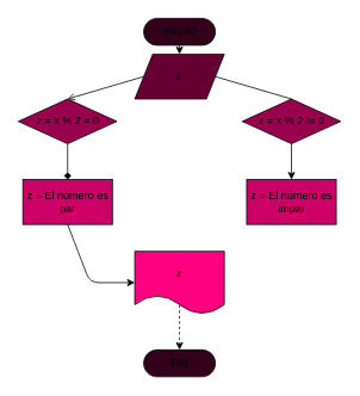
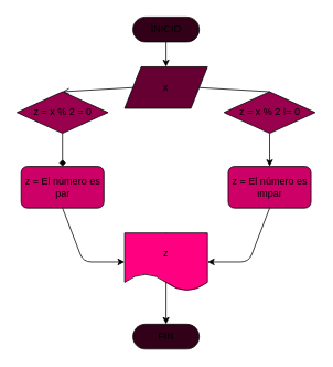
- <mxCell id="4" value="x" style="shape=parallelogram;perimeter=parallelogramPerimeter;whiteSpace=wrap;html=1;dashed=0;fillColor=#660033;" vertex="1" parent="1"><mxGeometry x="150" y="60" width="100" height="50" as="geometry" /></mxCell>
+ <mxCell id="4" value="x" style="shape=parallelogram;perimeter=parallelogramPerimeter;whiteSpace=wrap;html=1;dashed=0;fillColor=#660033;" vertex="1" parent="1"><mxGeometry x="150" y="80" width="100" height="50" as="geometry" /></mxCell>
- <mxCell id="6" value="z = El número es &lt;br&gt;par" style="html=1;dashed=0;whitespace=wrap;fillColor=#CC0066;" vertex="1" parent="1"><mxGeometry x="25" y="200" width="100" height="50" as="geometry" /></mxCell>
+ <mxCell id="6" value="z = El número es &lt;br&gt;par" style="html=1;dashed=0;whitespace=wrap;fillColor=#CC0066;rounded=1;" vertex="1" parent="1"><mxGeometry x="25" y="200" width="100" height="50" as="geometry" /></mxCell>
- <mxCell id="8" value="z = El número es&lt;br&gt;impar" style="html=1;dashed=0;whitespace=wrap;fillColor=#CC0066;" vertex="1" parent="1"><mxGeometry x="275" y="200" width="100" height="50" as="geometry" /></mxCell>
+ <mxCell id="8" value="z = El número es&lt;br&gt;impar" style="html=1;dashed=0;whitespace=wrap;fillColor=#CC0066;rounded=1;" vertex="1" parent="1"><mxGeometry x="275" y="200" width="100" height="50" as="geometry" /></mxCell>
+ <mxCell id="7" style="edgeStyle=none;html=1;exitX=0.5;exitY=1;exitDx=0;exitDy=0;entryX=1;entryY=0.5;entryDx=0;entryDy=0;" edge="1" parent="1" source="8" target="16"><mxGeometry relative="1" as="geometry"><Array as="points"><mxPoint x="300" y="315" /></Array></mxGeometry></mxCell>
- <mxCell id="15" style="edgeStyle=none;html=1;exitX=0.5;exitY=0;exitDx=0;exitDy=0;entryX=0.5;entryY=0.5;entryDx=0;entryDy=-15;entryPerimeter=0;dashed=1;" edge="1" parent="1" source="16" target="17"><mxGeometry relative="1" as="geometry" /></mxCell>
+ <mxCell id="15" style="edgeStyle=none;html=1;exitX=0.5;exitY=0;exitDx=0;exitDy=0;entryX=0.5;entryY=0.5;entryDx=0;entryDy=-15;entryPerimeter=0;" edge="1" parent="1" source="16" target="17"><mxGeometry relative="1" as="geometry" /></mxCell>
